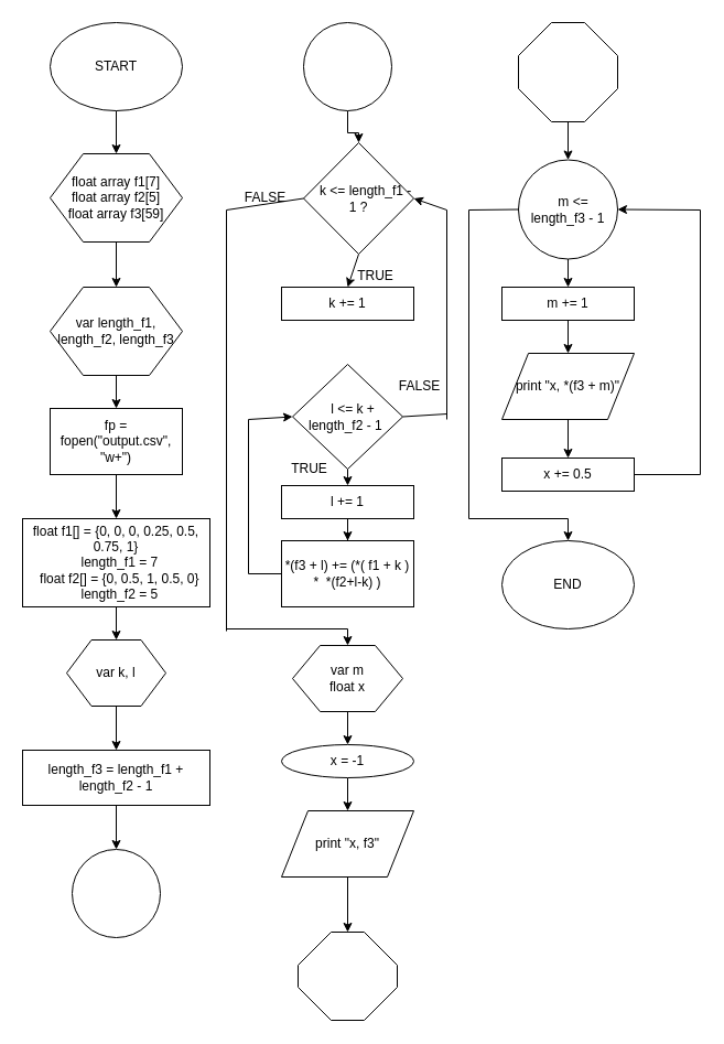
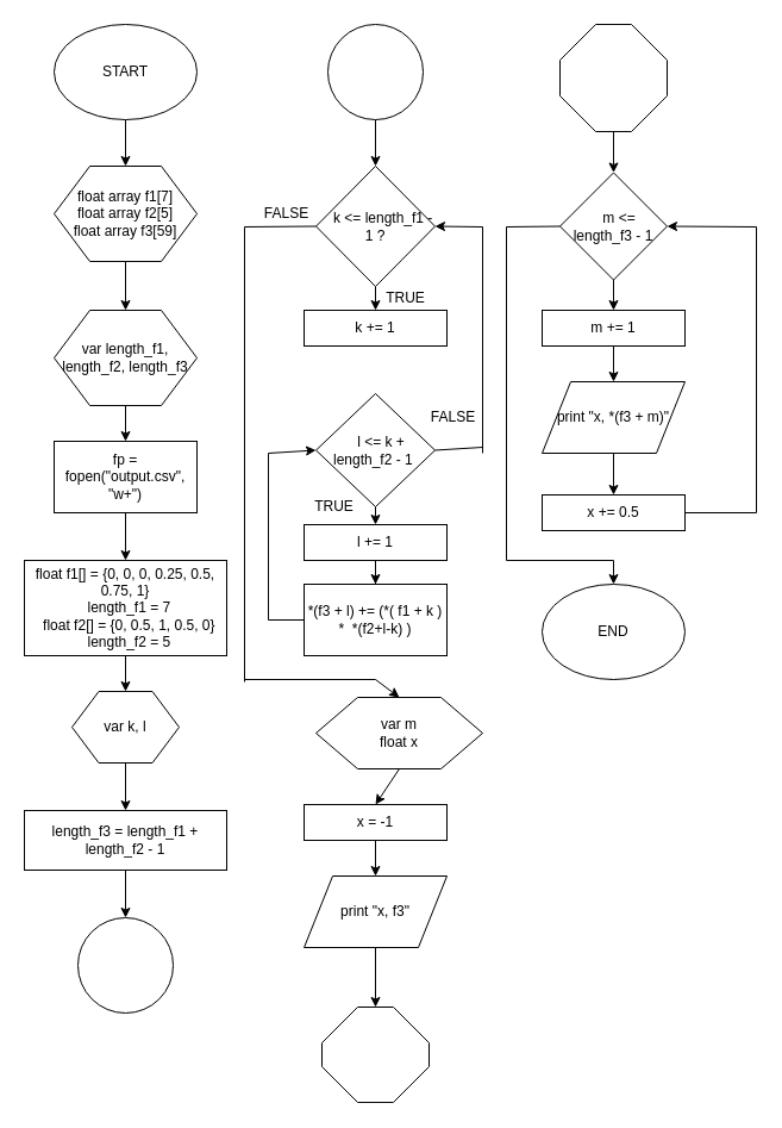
- <mxCell id="19" value="&amp;nbsp; &amp;nbsp; k &amp;lt;= length_f1 - 1 ?" style="rhombus;whiteSpace=wrap;html=1;" vertex="1" parent="1"><mxGeometry x="275" y="129" width="100" height="101" as="geometry" /></mxCell>
+ <mxCell id="19" value="&amp;nbsp; &amp;nbsp; k &amp;lt;= length_f1 - 1 ?" style="rhombus;whiteSpace=wrap;html=1;" vertex="1" parent="1"><mxGeometry x="265" y="139" width="100" height="101" as="geometry" /></mxCell>
- <mxCell id="30" value="&amp;nbsp; &amp;nbsp;m &amp;lt;= length_f3 - 1" style="ellipse;whiteSpace=wrap;html=1;" vertex="1" parent="1"><mxGeometry x="470" y="144.5" width="90" height="90" as="geometry" /></mxCell>
+ <mxCell id="30" value="&amp;nbsp; &amp;nbsp;m &amp;lt;= length_f3 - 1" style="rhombus;whiteSpace=wrap;html=1;" vertex="1" parent="1"><mxGeometry x="470" y="144.5" width="90" height="90" as="geometry" /></mxCell>
- <mxCell id="22" value="var m&lt;br&gt;float x" style="shape=hexagon;perimeter=hexagonPerimeter2;whiteSpace=wrap;html=1;" vertex="1" parent="1"><mxGeometry x="265" y="585" width="100" height="60" as="geometry" /></mxCell>
+ <mxCell id="22" value="var m&lt;br&gt;float x" style="shape=hexagon;perimeter=hexagonPerimeter2;whiteSpace=wrap;html=1;" vertex="1" parent="1"><mxGeometry x="265" y="585" width="140" height="60" as="geometry" /></mxCell>
- <mxCell id="24" value="x = -1" style="ellipse;whiteSpace=wrap;html=1;" vertex="1" parent="1"><mxGeometry x="255" y="675" width="120" height="30" as="geometry" /></mxCell>
+ <mxCell id="24" value="x = -1" style="rounded=0;whiteSpace=wrap;html=1;" vertex="1" parent="1"><mxGeometry x="255" y="675" width="120" height="30" as="geometry" /></mxCell>
